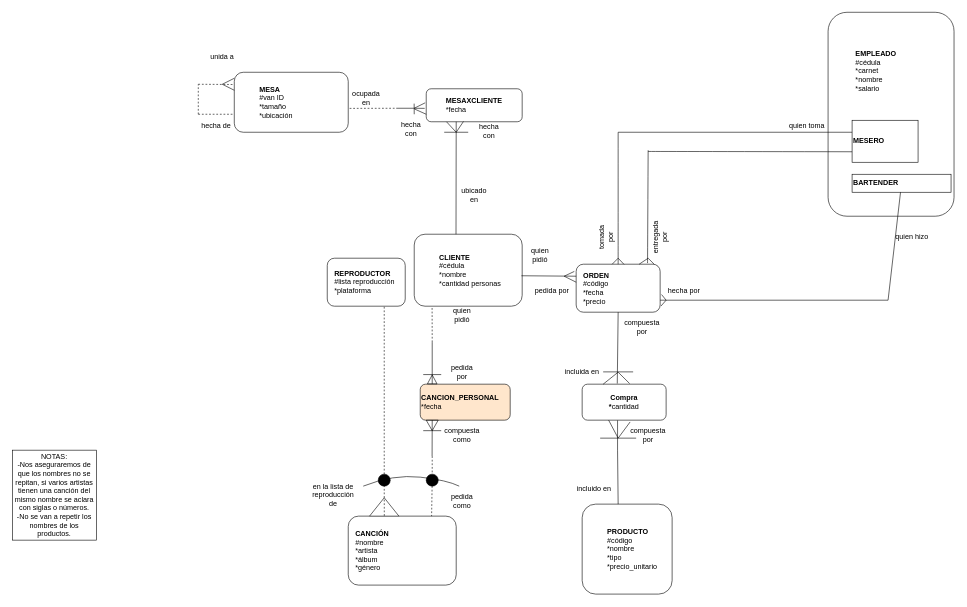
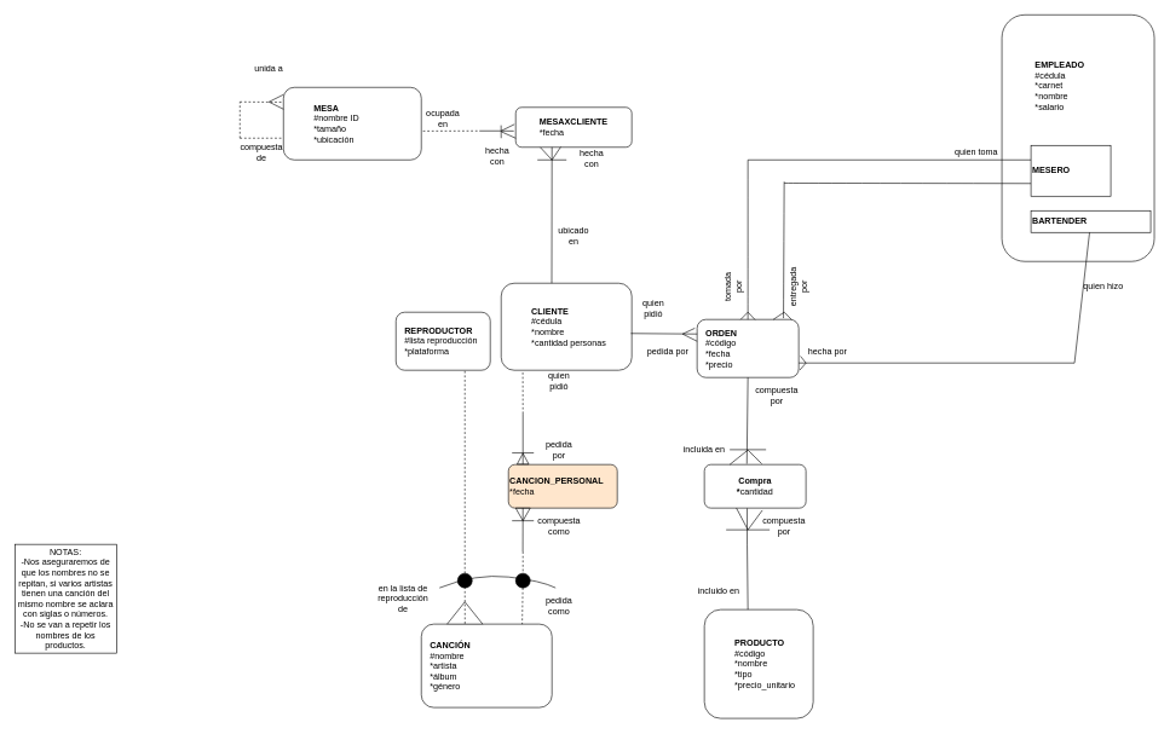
- <mxCell id="3" value="&lt;blockquote style=&quot;margin: 0 0 0 40px ; border: none ; padding: 0px&quot;&gt;&lt;b&gt;MESA&lt;/b&gt;&lt;/blockquote&gt;&lt;blockquote style=&quot;margin: 0px 0px 0px 40px ; border: none ; padding: 0px&quot;&gt;#van ID&lt;/blockquote&gt;&lt;blockquote style=&quot;margin: 0px 0px 0px 40px ; border: none ; padding: 0px&quot;&gt;*tamaño&lt;/blockquote&gt;&lt;blockquote style=&quot;margin: 0px 0px 0px 40px ; border: none ; padding: 0px&quot;&gt;*ubicación&lt;/blockquote&gt;" style="rounded=1;whiteSpace=wrap;html=1;align=left;" parent="1" vertex="1"><mxGeometry x="390" y="120" width="190" height="100" as="geometry" /></mxCell>
+ <mxCell id="3" value="&lt;blockquote style=&quot;margin: 0 0 0 40px ; border: none ; padding: 0px&quot;&gt;&lt;b&gt;MESA&lt;/b&gt;&lt;/blockquote&gt;&lt;blockquote style=&quot;margin: 0px 0px 0px 40px ; border: none ; padding: 0px&quot;&gt;#nombre ID&lt;/blockquote&gt;&lt;blockquote style=&quot;margin: 0px 0px 0px 40px ; border: none ; padding: 0px&quot;&gt;*tamaño&lt;/blockquote&gt;&lt;blockquote style=&quot;margin: 0px 0px 0px 40px ; border: none ; padding: 0px&quot;&gt;*ubicación&lt;/blockquote&gt;" style="rounded=1;whiteSpace=wrap;html=1;align=left;" parent="1" vertex="1"><mxGeometry x="390" y="120" width="190" height="100" as="geometry" /></mxCell>
- <mxCell id="45" value="hecha de" style="text;html=1;strokeColor=none;fillColor=none;align=center;verticalAlign=middle;whiteSpace=wrap;rounded=0;" parent="1" vertex="1"><mxGeometry x="330" y="195" width="60" height="30" as="geometry" /></mxCell>
+ <mxCell id="45" value="compuesta de" style="text;html=1;strokeColor=none;fillColor=none;align=center;verticalAlign=middle;whiteSpace=wrap;rounded=0;" parent="1" vertex="1"><mxGeometry x="330" y="195" width="60" height="30" as="geometry" /></mxCell>
